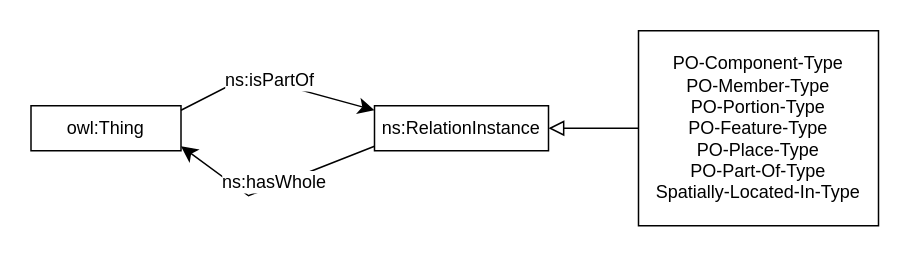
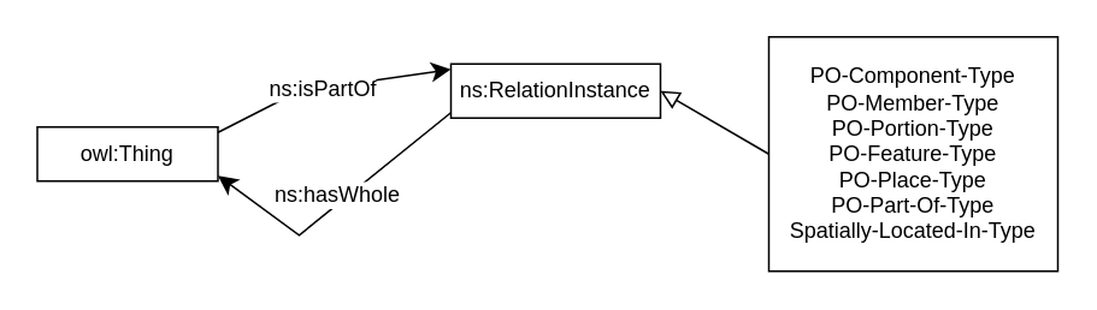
- <mxCell id="2" value="ns:RelationInstance" style="rounded=0;whiteSpace=wrap;html=1;snapToPoint=1;points=[[0.1,0],[0.2,0],[0.3,0],[0.4,0],[0.5,0],[0.6,0],[0.7,0],[0.8,0],[0.9,0],[0,0.1],[0,0.3],[0,0.5],[0,0.7],[0,0.9],[0.1,1],[0.2,1],[0.3,1],[0.4,1],[0.5,1],[0.6,1],[0.7,1],[0.8,1],[0.9,1],[1,0.1],[1,0.3],[1,0.5],[1,0.7],[1,0.9]];" vertex="1" parent="1"><mxGeometry x="249" y="70" width="116" height="30" as="geometry" /></mxCell>
+ <mxCell id="2" value="ns:RelationInstance" style="rounded=0;whiteSpace=wrap;html=1;snapToPoint=1;points=[[0.1,0],[0.2,0],[0.3,0],[0.4,0],[0.5,0],[0.6,0],[0.7,0],[0.8,0],[0.9,0],[0,0.1],[0,0.3],[0,0.5],[0,0.7],[0,0.9],[0.1,1],[0.2,1],[0.3,1],[0.4,1],[0.5,1],[0.6,1],[0.7,1],[0.8,1],[0.9,1],[1,0.1],[1,0.3],[1,0.5],[1,0.7],[1,0.9]];" vertex="1" parent="1"><mxGeometry x="249" y="35" width="116" height="30" as="geometry" /></mxCell>
